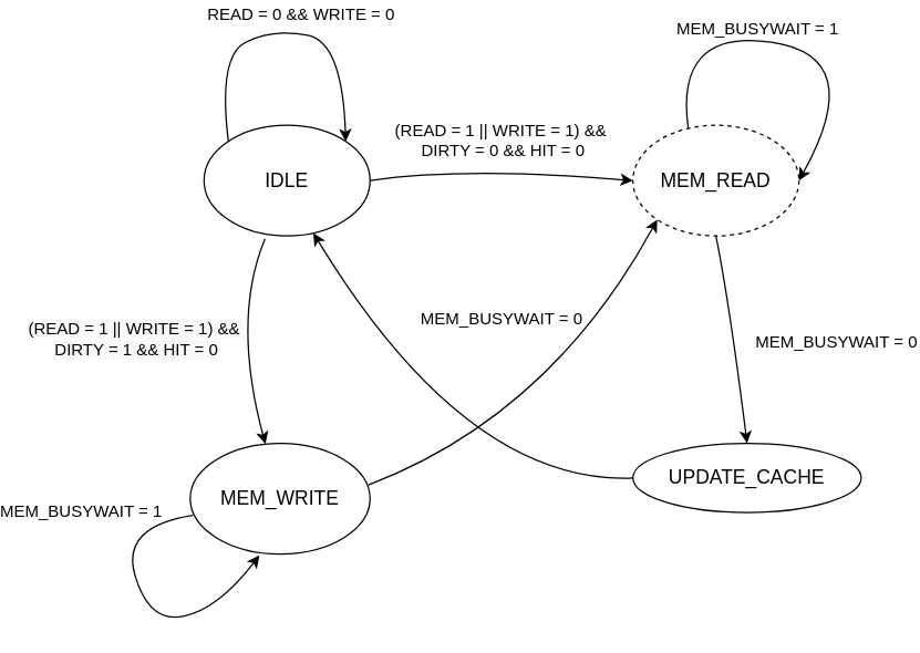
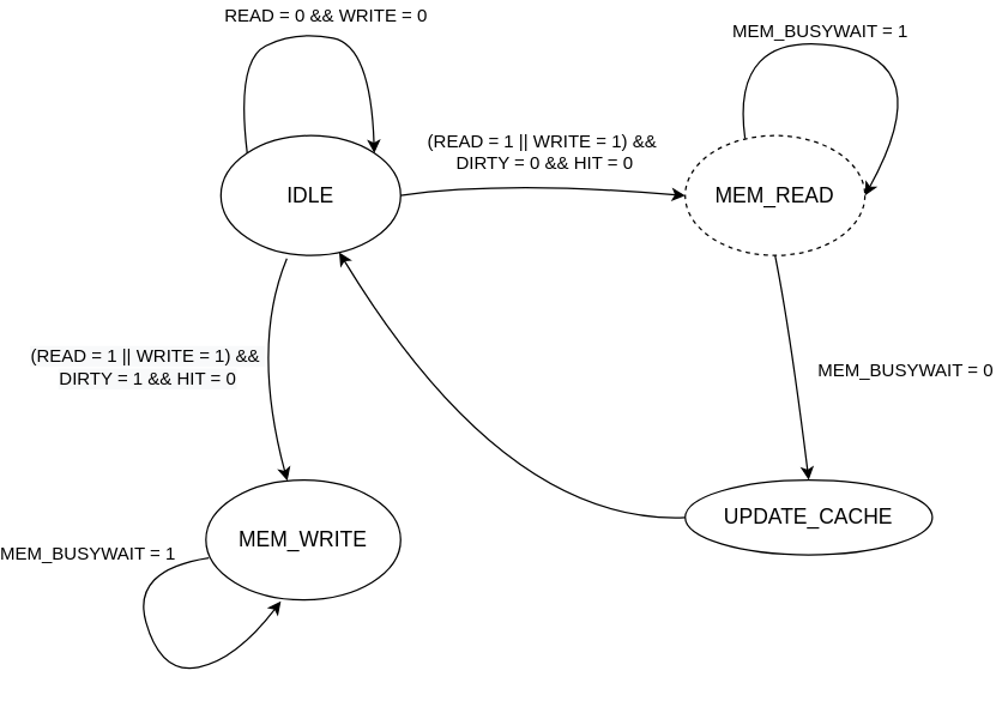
- <mxCell id="11" value="" style="curved=1;endArrow=classic;html=1;rounded=0;labelBackgroundColor=none;exitX=0.992;exitY=0.375;exitDx=0;exitDy=0;exitPerimeter=0;entryX=0;entryY=1;entryDx=0;entryDy=0;" parent="1" source="5" target="3" edge="1"><mxGeometry width="50" height="50" relative="1" as="geometry"><mxPoint x="270" y="385" as="sourcePoint" /><mxPoint x="260" y="280" as="targetPoint" /><Array as="points"><mxPoint x="330" y="300" /></Array></mxGeometry></mxCell>
- <mxCell id="12" value="MEM_BUSYWAIT = 0" style="edgeLabel;html=1;align=center;verticalAlign=middle;resizable=0;points=[];labelBackgroundColor=none;fontSize=12;" parent="11" vertex="1" connectable="0"><mxGeometry x="0.088" y="-5" relative="1" as="geometry"><mxPoint x="-51" y="-52" as="offset" /></mxGeometry></mxCell>
